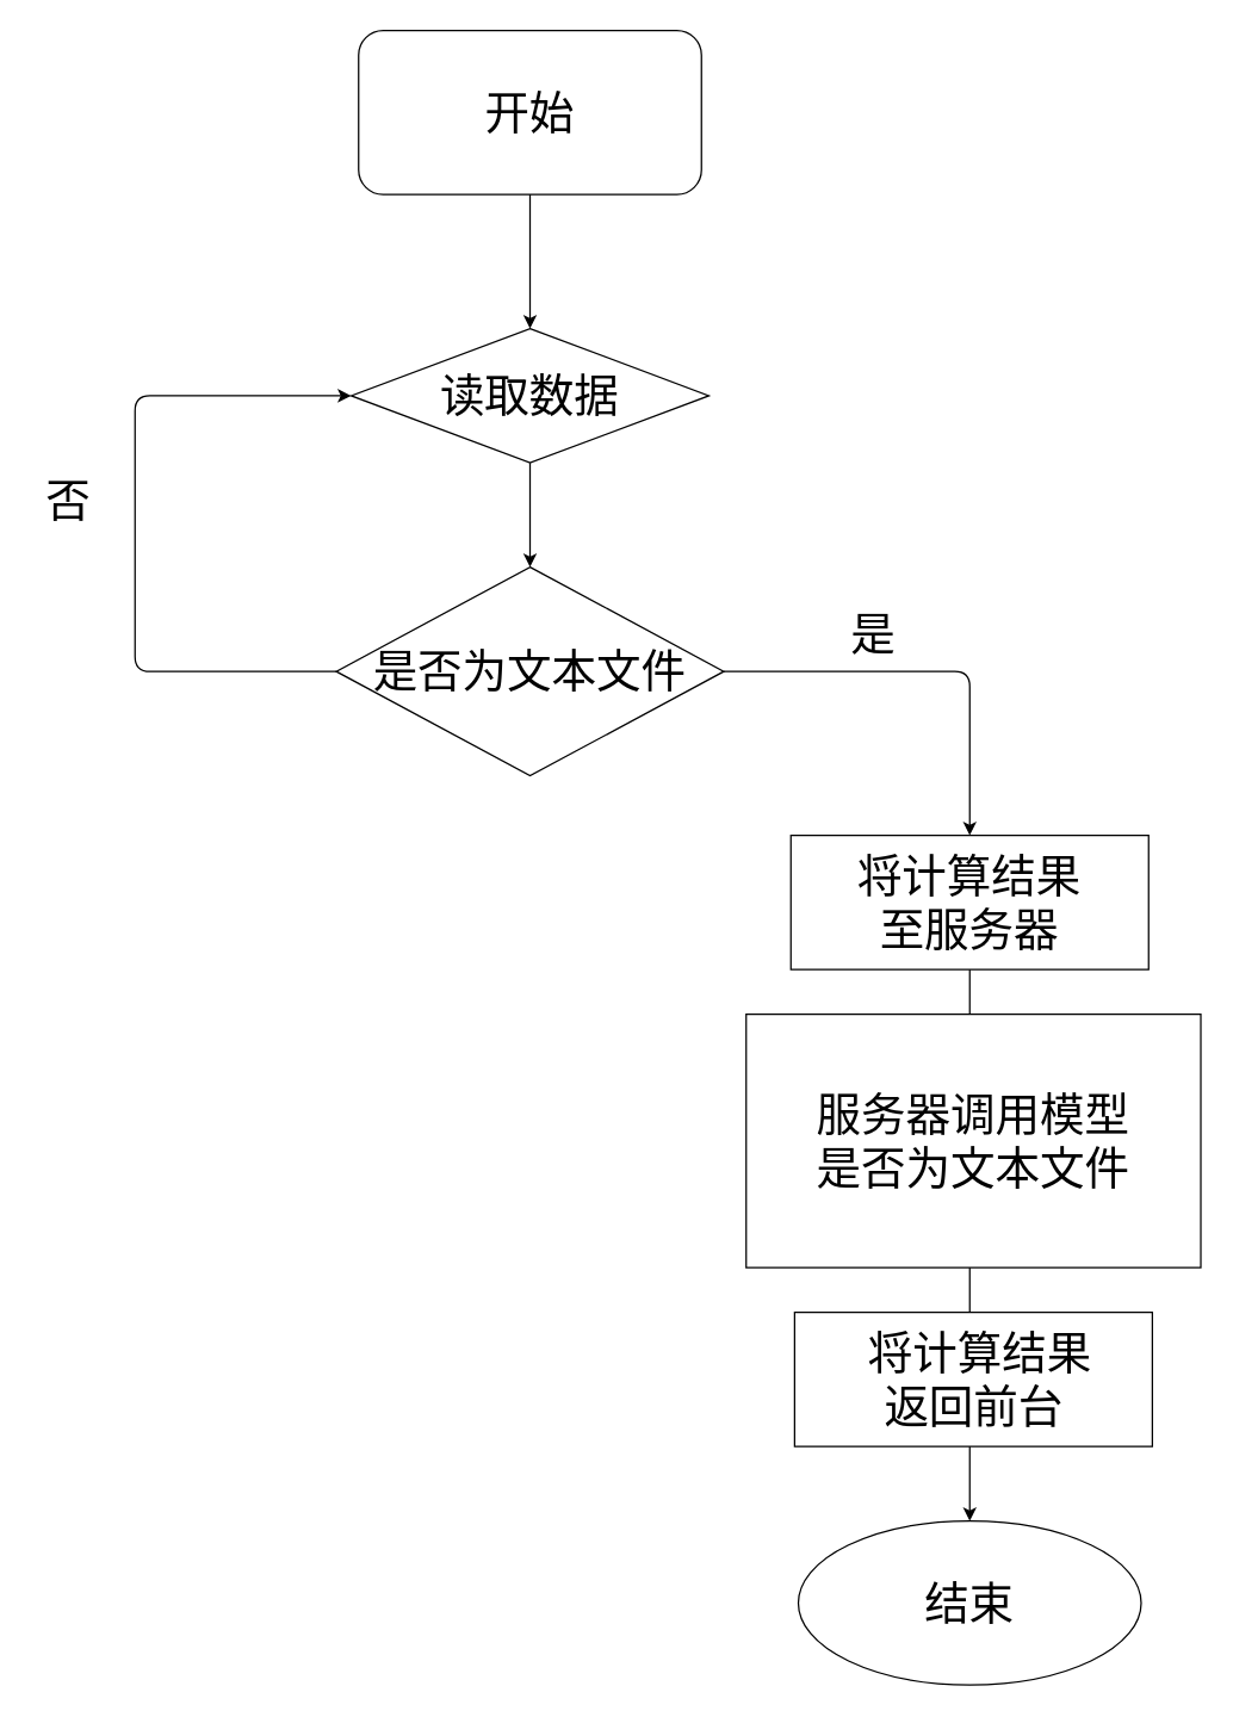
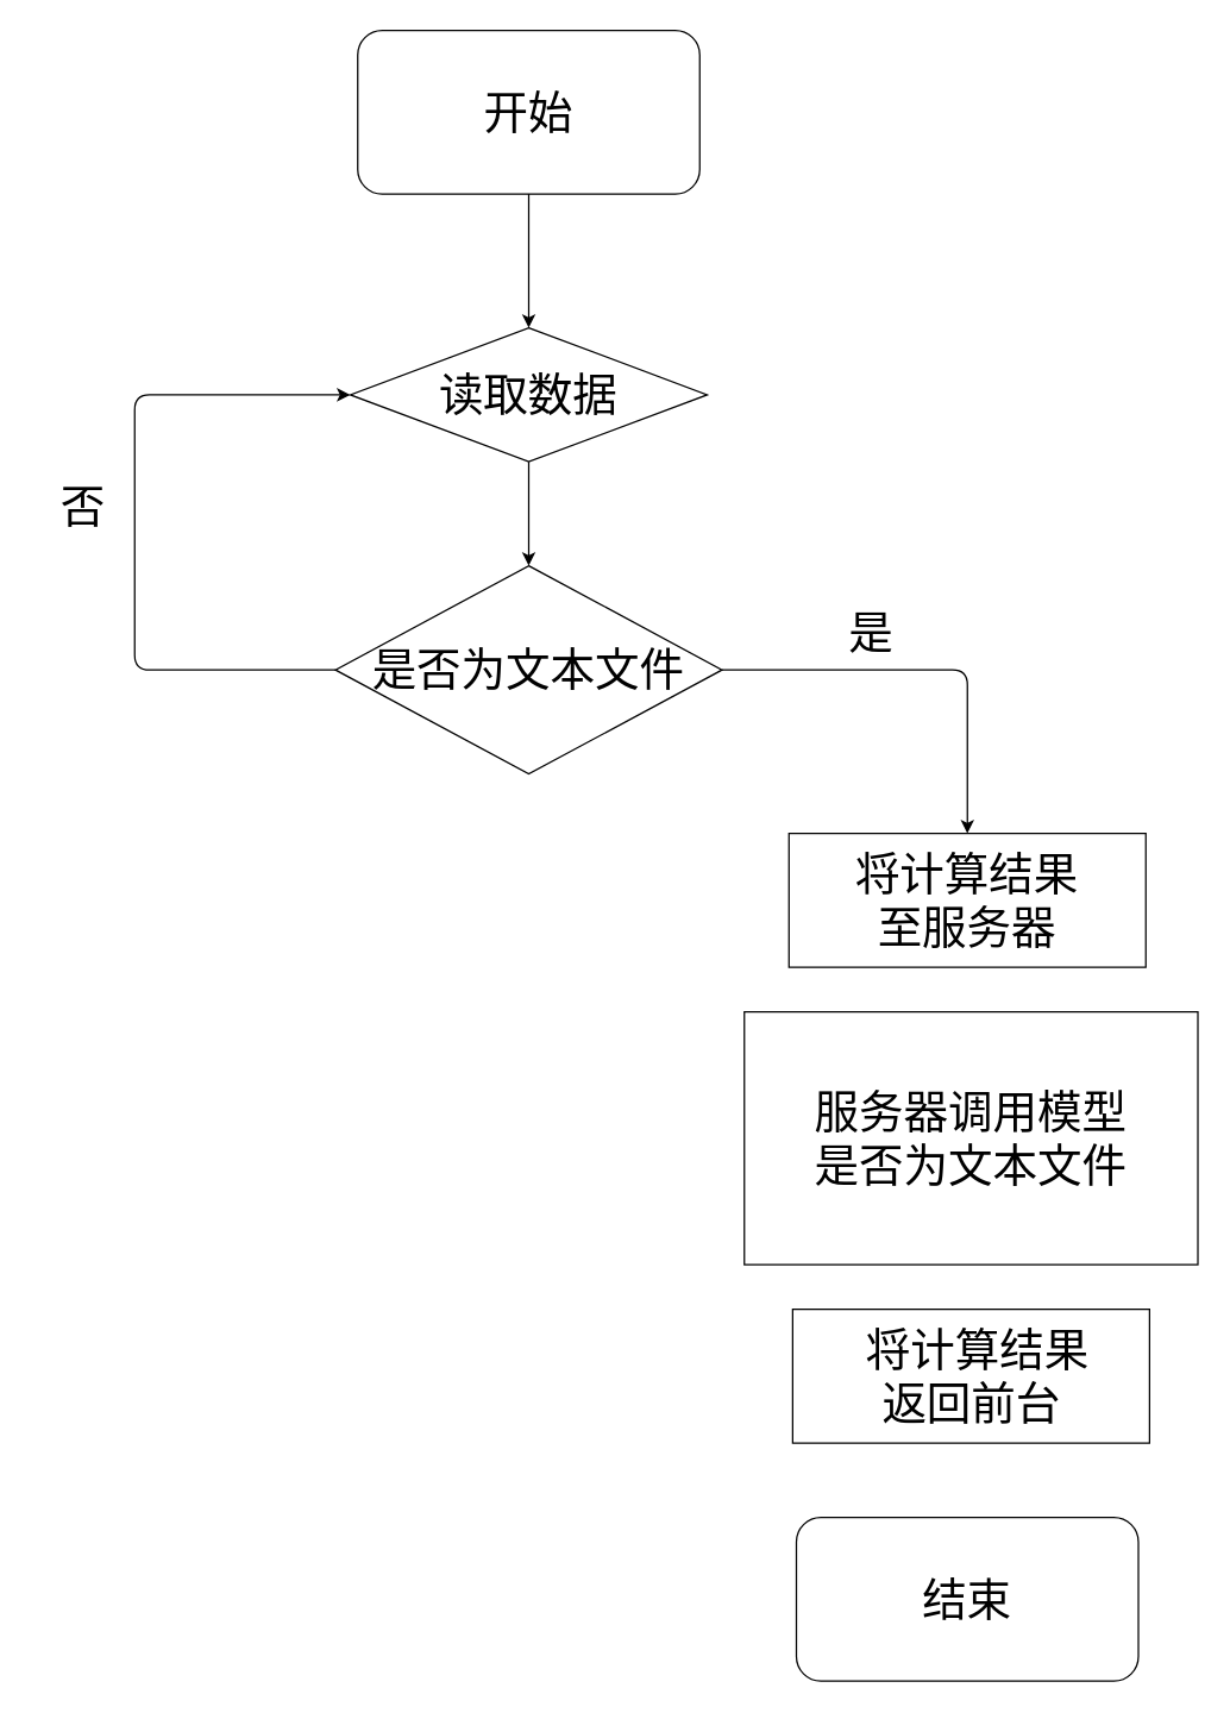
- <mxCell id="13" value="&lt;font style=&quot;font-size: 30px&quot;&gt;否&lt;/font&gt;" style="text;html=1;align=center;verticalAlign=middle;resizable=0;points=[];autosize=1;strokeColor=none;" vertex="1" parent="1"><mxGeometry x="20" y="320" width="50" height="30" as="geometry" /></mxCell>
+ <mxCell id="13" value="&lt;font style=&quot;font-size: 30px&quot;&gt;否&lt;/font&gt;" style="text;html=1;align=center;verticalAlign=middle;resizable=0;points=[];autosize=1;strokeColor=none;" vertex="1" parent="1"><mxGeometry x="30" y="325" width="50" height="30" as="geometry" /></mxCell>
- <mxCell id="11" value="" style="endArrow=classic;html=1;exitX=0.5;exitY=1;exitDx=0;exitDy=0;entryX=0.5;entryY=0;entryDx=0;entryDy=0;" edge="1" parent="1" source="5" target="6"><mxGeometry width="50" height="50" relative="1" as="geometry"><mxPoint x="230" y="890" as="sourcePoint" /><mxPoint x="280" y="840" as="targetPoint" /></mxGeometry></mxCell>
- <mxCell id="6" value="&lt;font style=&quot;font-size: 30px&quot;&gt;结束&lt;/font&gt;" style="ellipse;whiteSpace=wrap;html=1;" vertex="1" parent="1"><mxGeometry x="535" y="1020" width="230" height="110" as="geometry" /></mxCell>
+ <mxCell id="6" value="&lt;font style=&quot;font-size: 30px&quot;&gt;结束&lt;/font&gt;" style="rounded=1;whiteSpace=wrap;html=1;" vertex="1" parent="1"><mxGeometry x="535" y="1020" width="230" height="110" as="geometry" /></mxCell>
